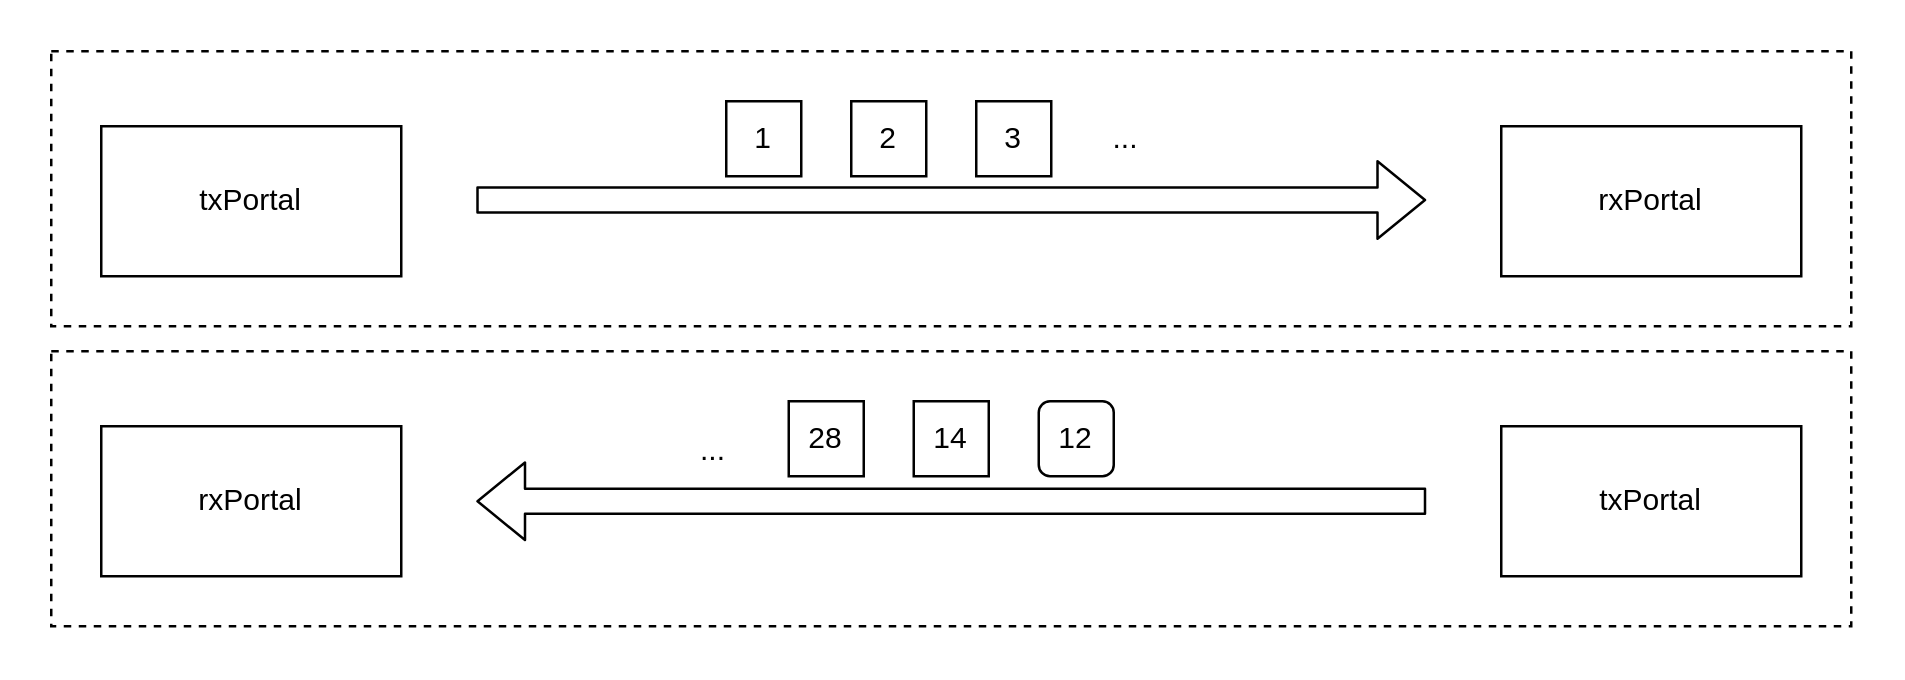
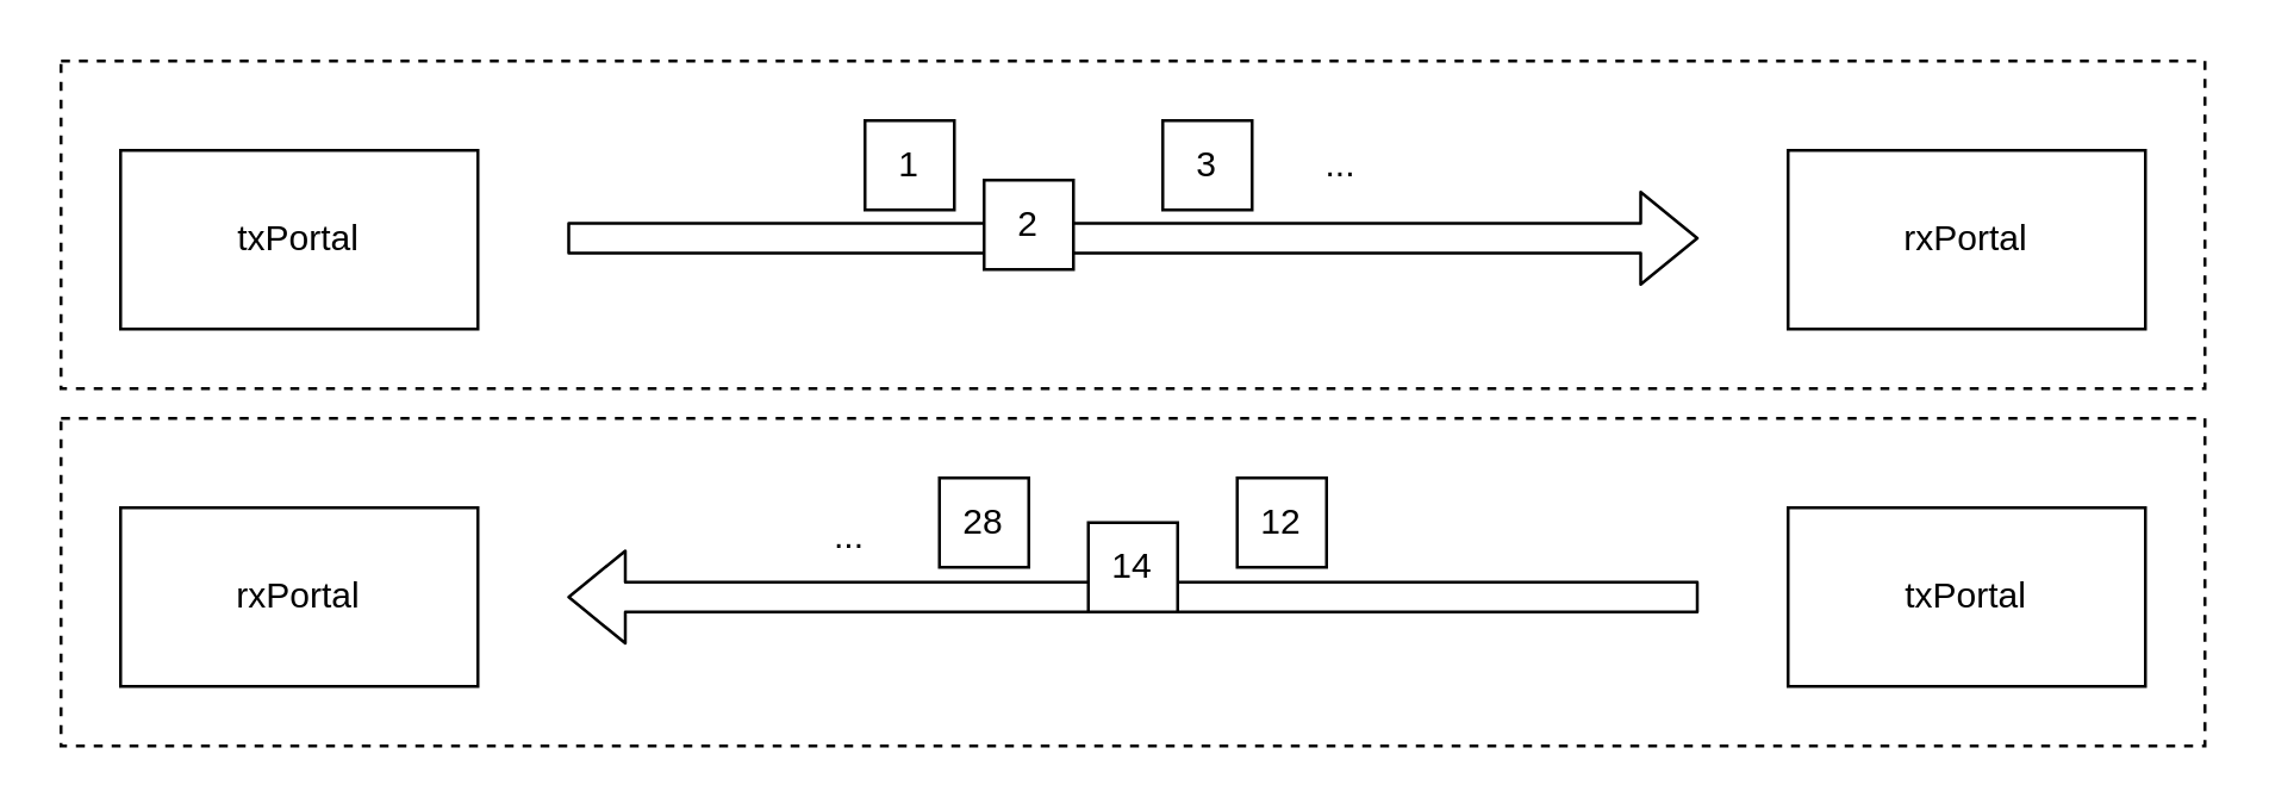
- <mxCell id="6" value="2" style="rounded=0;whiteSpace=wrap;html=1;" vertex="1" parent="1"><mxGeometry x="340" y="40" width="30" height="30" as="geometry" /></mxCell>
+ <mxCell id="6" value="2" style="rounded=0;whiteSpace=wrap;html=1;" vertex="1" parent="1"><mxGeometry x="330" y="60" width="30" height="30" as="geometry" /></mxCell>
- <mxCell id="14" value="14" style="rounded=0;whiteSpace=wrap;html=1;" vertex="1" parent="1"><mxGeometry x="365" y="160" width="30" height="30" as="geometry" /></mxCell>
+ <mxCell id="14" value="14" style="rounded=0;whiteSpace=wrap;html=1;" vertex="1" parent="1"><mxGeometry x="365" y="175" width="30" height="30" as="geometry" /></mxCell>
- <mxCell id="15" value="12" style="whiteSpace=wrap;html=1;rounded=1;" vertex="1" parent="1"><mxGeometry x="415" y="160" width="30" height="30" as="geometry" /></mxCell>
+ <mxCell id="15" value="12" style="rounded=0;whiteSpace=wrap;html=1;" vertex="1" parent="1"><mxGeometry x="415" y="160" width="30" height="30" as="geometry" /></mxCell>
